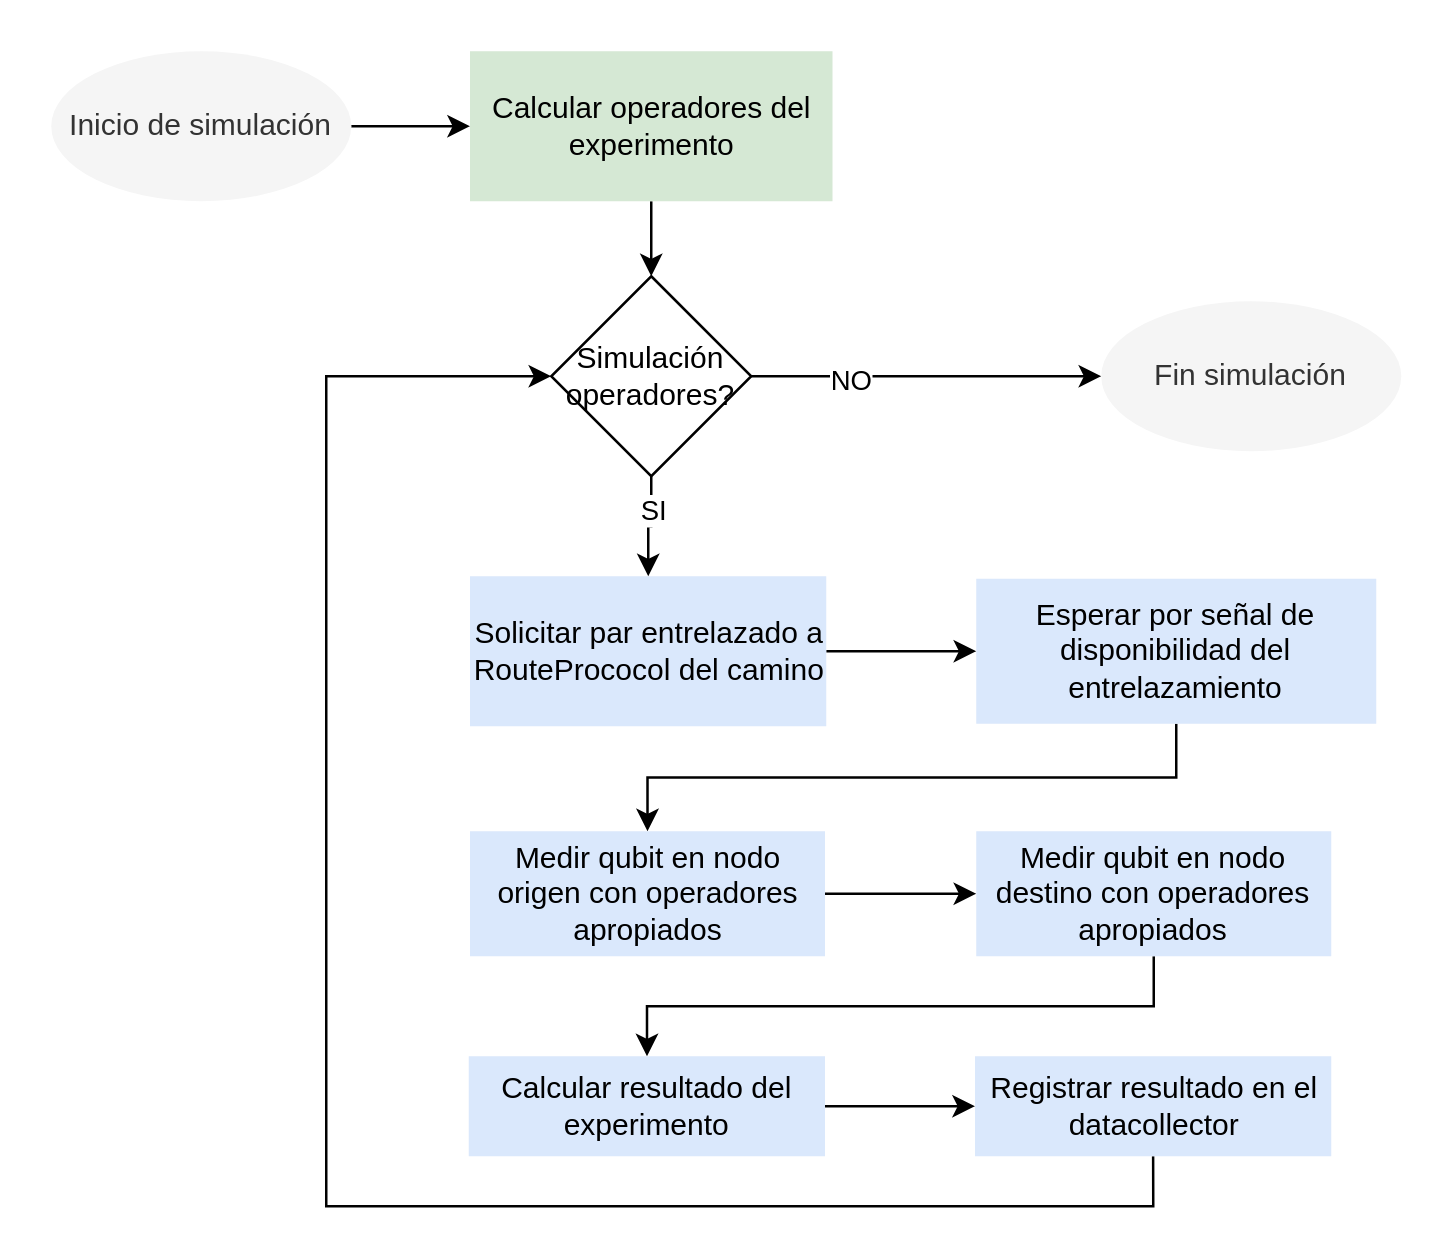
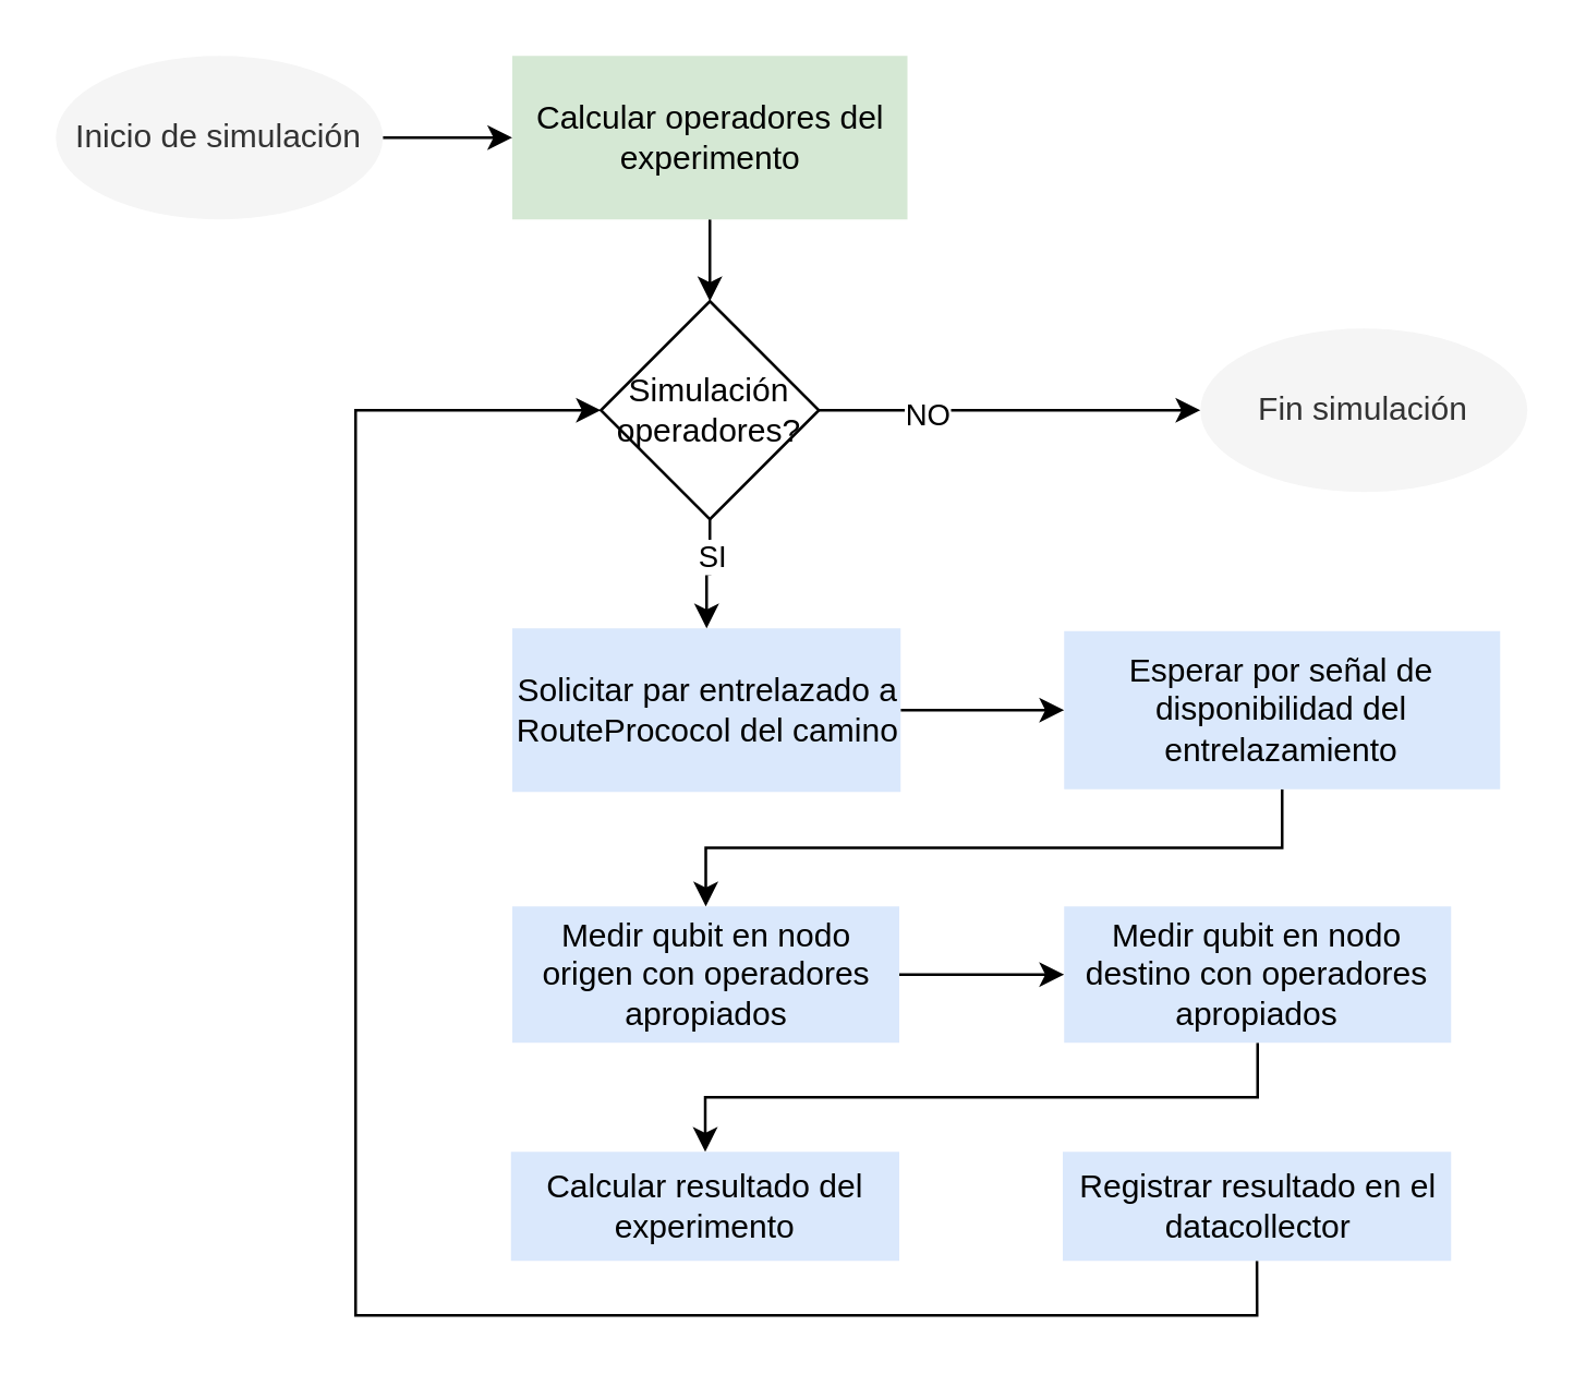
- <mxCell id="22" style="edgeStyle=orthogonalEdgeStyle;rounded=0;orthogonalLoop=1;jettySize=auto;html=1;exitX=1;exitY=0.5;exitDx=0;exitDy=0;entryX=0;entryY=0.5;entryDx=0;entryDy=0;" edge="1" parent="1" source="23" target="17"><mxGeometry relative="1" as="geometry" /></mxCell>
